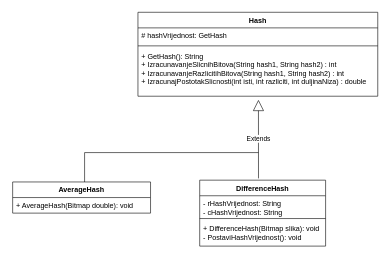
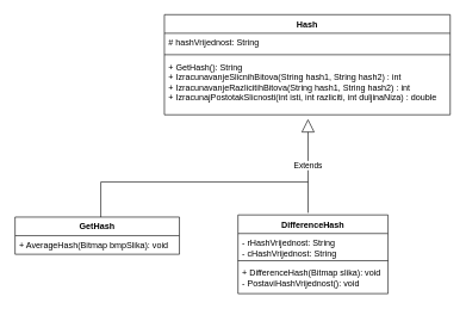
- <mxCell id="4" value="# hashVrijednost: GetHash" style="text;strokeColor=none;fillColor=none;align=left;verticalAlign=top;spacingLeft=4;spacingRight=4;overflow=hidden;rotatable=0;points=[[0,0.5],[1,0.5]];portConstraint=eastwest;" vertex="1" parent="3"><mxGeometry y="26" width="400" height="26" as="geometry" /></mxCell>
+ <mxCell id="4" value="# hashVrijednost: String" style="text;strokeColor=none;fillColor=none;align=left;verticalAlign=top;spacingLeft=4;spacingRight=4;overflow=hidden;rotatable=0;points=[[0,0.5],[1,0.5]];portConstraint=eastwest;" vertex="1" parent="3"><mxGeometry y="26" width="400" height="26" as="geometry" /></mxCell>
- <mxCell id="7" value="AverageHash" style="swimlane;fontStyle=1;align=center;verticalAlign=top;childLayout=stackLayout;horizontal=1;startSize=26;horizontalStack=0;resizeParent=1;resizeParentMax=0;resizeLast=0;collapsible=1;marginBottom=0;" vertex="1" parent="1"><mxGeometry x="20" y="303" width="230" height="52" as="geometry" /></mxCell>
+ <mxCell id="7" value="GetHash" style="swimlane;fontStyle=1;align=center;verticalAlign=top;childLayout=stackLayout;horizontal=1;startSize=26;horizontalStack=0;resizeParent=1;resizeParentMax=0;resizeLast=0;collapsible=1;marginBottom=0;" vertex="1" parent="1"><mxGeometry x="20" y="303" width="230" height="52" as="geometry" /></mxCell>
- <mxCell id="8" value="+ AverageHash(Bitmap double): void" style="text;strokeColor=none;fillColor=none;align=left;verticalAlign=top;spacingLeft=4;spacingRight=4;overflow=hidden;rotatable=0;points=[[0,0.5],[1,0.5]];portConstraint=eastwest;" vertex="1" parent="7"><mxGeometry y="26" width="230" height="26" as="geometry" /></mxCell>
+ <mxCell id="8" value="+ AverageHash(Bitmap bmpSlika): void" style="text;strokeColor=none;fillColor=none;align=left;verticalAlign=top;spacingLeft=4;spacingRight=4;overflow=hidden;rotatable=0;points=[[0,0.5],[1,0.5]];portConstraint=eastwest;" vertex="1" parent="7"><mxGeometry y="26" width="230" height="26" as="geometry" /></mxCell>
